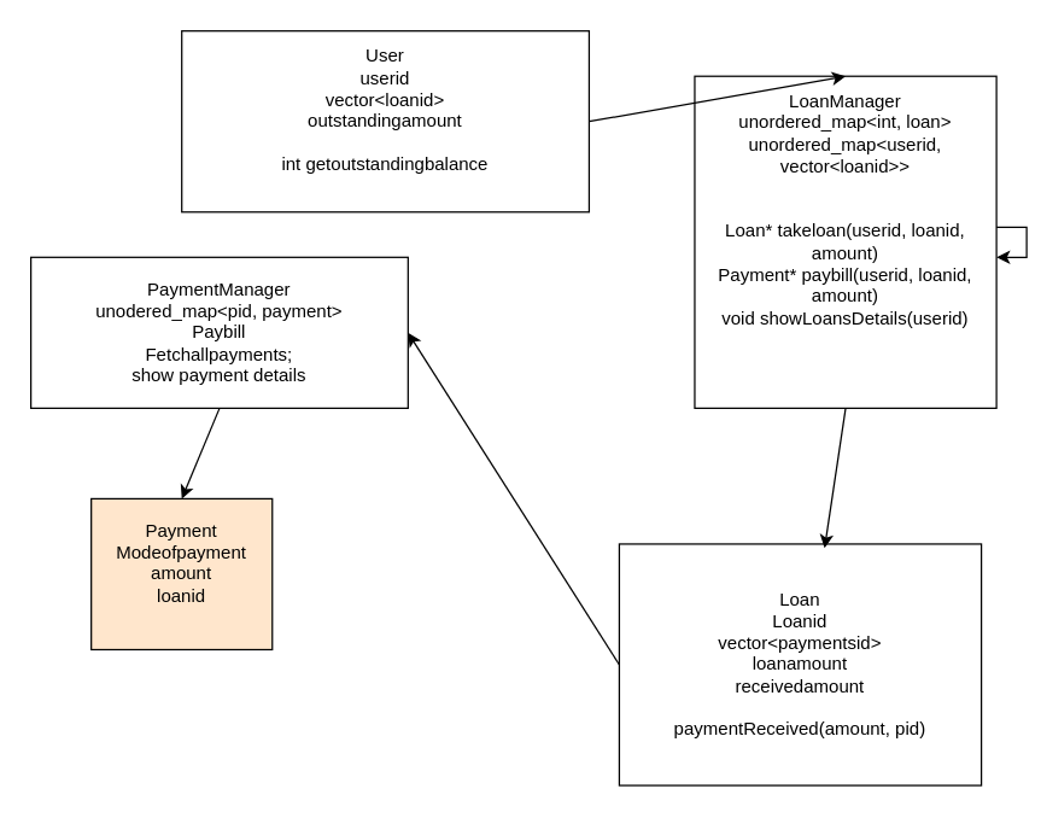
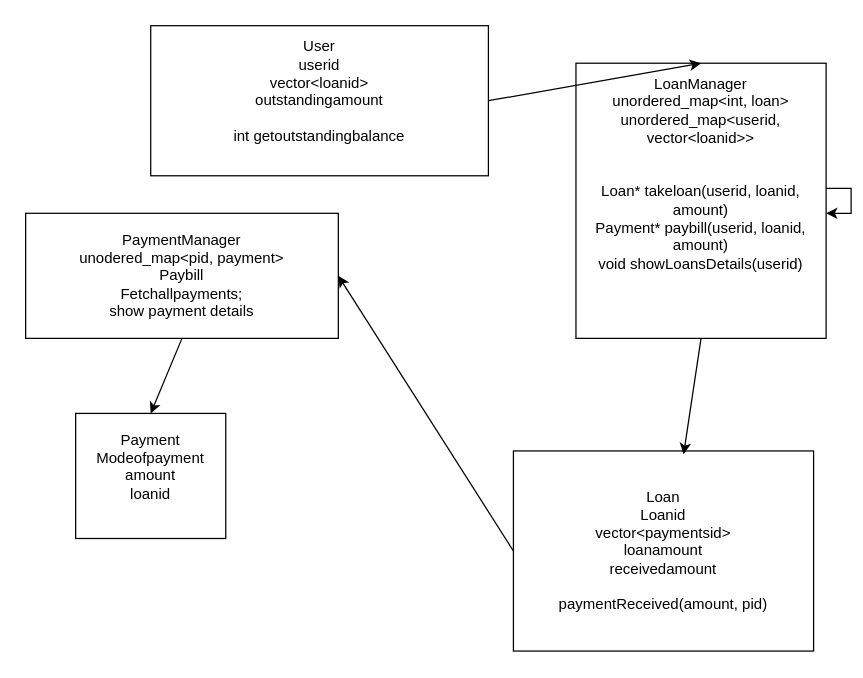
- <mxCell id="4" value="Payment&lt;div&gt;Modeofpayment&lt;/div&gt;&lt;div&gt;amount&lt;/div&gt;&lt;div&gt;loanid&lt;/div&gt;&lt;div&gt;&lt;br&gt;&lt;/div&gt;" style="rounded=0;whiteSpace=wrap;html=1;fillColor=#ffe6cc;" vertex="1" parent="1"><mxGeometry x="60" y="330" width="120" height="100" as="geometry" /></mxCell>
+ <mxCell id="4" value="Payment&lt;div&gt;Modeofpayment&lt;/div&gt;&lt;div&gt;amount&lt;/div&gt;&lt;div&gt;loanid&lt;/div&gt;&lt;div&gt;&lt;br&gt;&lt;/div&gt;" style="rounded=0;whiteSpace=wrap;html=1;" vertex="1" parent="1"><mxGeometry x="60" y="330" width="120" height="100" as="geometry" /></mxCell>
